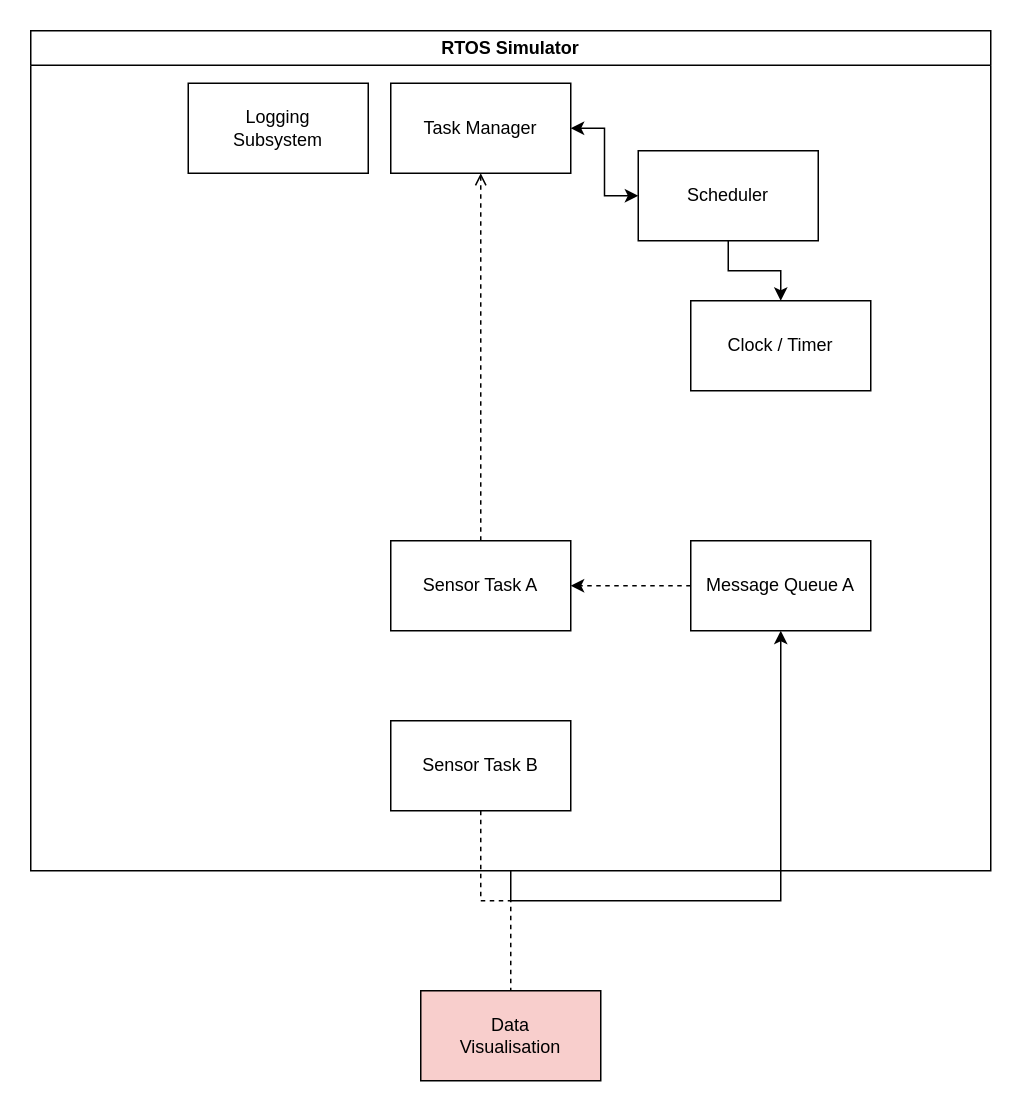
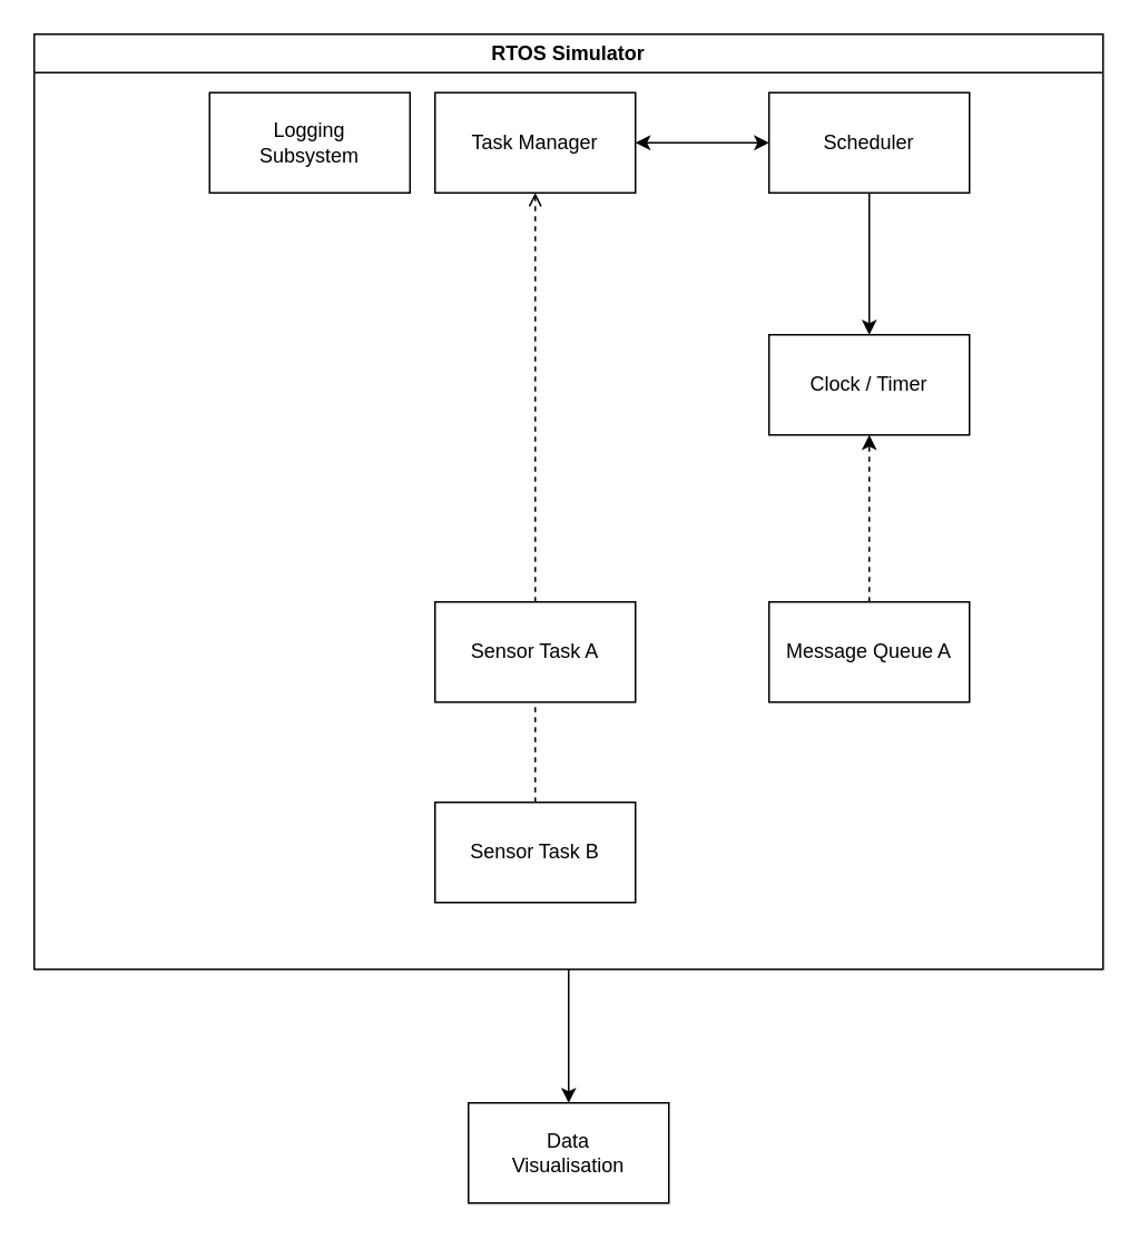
- <mxCell id="7" value="Scheduler" style="rounded=0;whiteSpace=wrap;html=1;" vertex="1" parent="3"><mxGeometry x="405" y="80" width="120" height="60" as="geometry" /></mxCell>
+ <mxCell id="7" value="Scheduler" style="rounded=0;whiteSpace=wrap;html=1;" vertex="1" parent="3"><mxGeometry x="440" y="35" width="120" height="60" as="geometry" /></mxCell>
- <mxCell id="13" style="edgeStyle=orthogonalEdgeStyle;rounded=0;orthogonalLoop=1;jettySize=auto;html=1;entryX=1;entryY=0.5;entryDx=0;entryDy=0;dashed=1;" edge="1" parent="3" source="14" target="10"><mxGeometry relative="1" as="geometry" /></mxCell>
+ <mxCell id="13" style="edgeStyle=orthogonalEdgeStyle;rounded=0;orthogonalLoop=1;jettySize=auto;html=1;dashed=1;" edge="1" parent="3" source="14" target="8"><mxGeometry relative="1" as="geometry" /></mxCell>
- <mxCell id="11" style="edgeStyle=orthogonalEdgeStyle;rounded=0;orthogonalLoop=1;jettySize=auto;html=1;endArrow=none;startFill=0;dashed=1;" edge="1" parent="3" source="12" target="16"><mxGeometry relative="1" as="geometry" /></mxCell>
+ <mxCell id="11" style="edgeStyle=orthogonalEdgeStyle;rounded=0;orthogonalLoop=1;jettySize=auto;html=1;entryX=0.5;entryY=1;entryDx=0;entryDy=0;endArrow=none;startFill=0;dashed=1;" edge="1" parent="3" source="12" target="10"><mxGeometry relative="1" as="geometry" /></mxCell>
- <mxCell id="2" style="edgeStyle=orthogonalEdgeStyle;rounded=0;orthogonalLoop=1;jettySize=auto;html=1;" edge="1" parent="1" source="3" target="14"><mxGeometry relative="1" as="geometry" /></mxCell>
+ <mxCell id="2" style="edgeStyle=orthogonalEdgeStyle;rounded=0;orthogonalLoop=1;jettySize=auto;html=1;entryX=0.5;entryY=0;entryDx=0;entryDy=0;" edge="1" parent="1" source="3" target="16"><mxGeometry relative="1" as="geometry" /></mxCell>
- <mxCell id="16" value="Data&lt;div&gt;Visualisation&lt;/div&gt;" style="rounded=0;whiteSpace=wrap;html=1;fillColor=#f8cecc;" vertex="1" parent="1"><mxGeometry x="280" y="660" width="120" height="60" as="geometry" /></mxCell>
+ <mxCell id="16" value="Data&lt;div&gt;Visualisation&lt;/div&gt;" style="rounded=0;whiteSpace=wrap;html=1;" vertex="1" parent="1"><mxGeometry x="280" y="660" width="120" height="60" as="geometry" /></mxCell>
